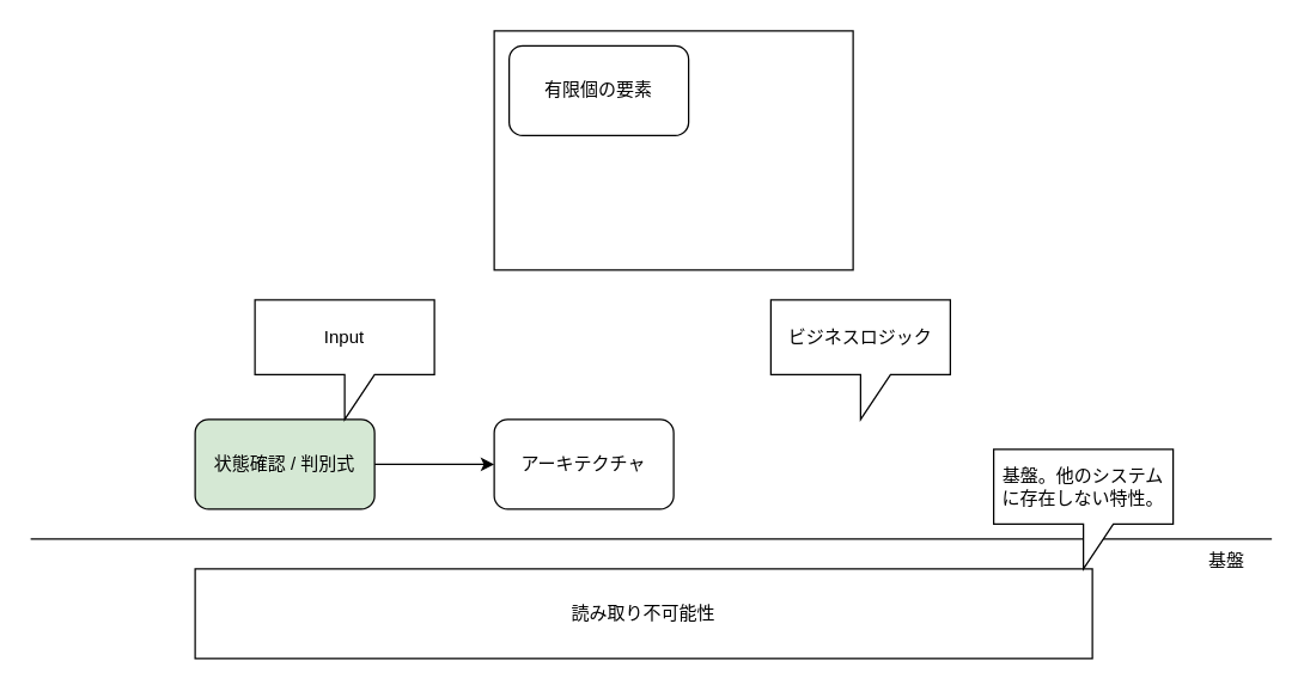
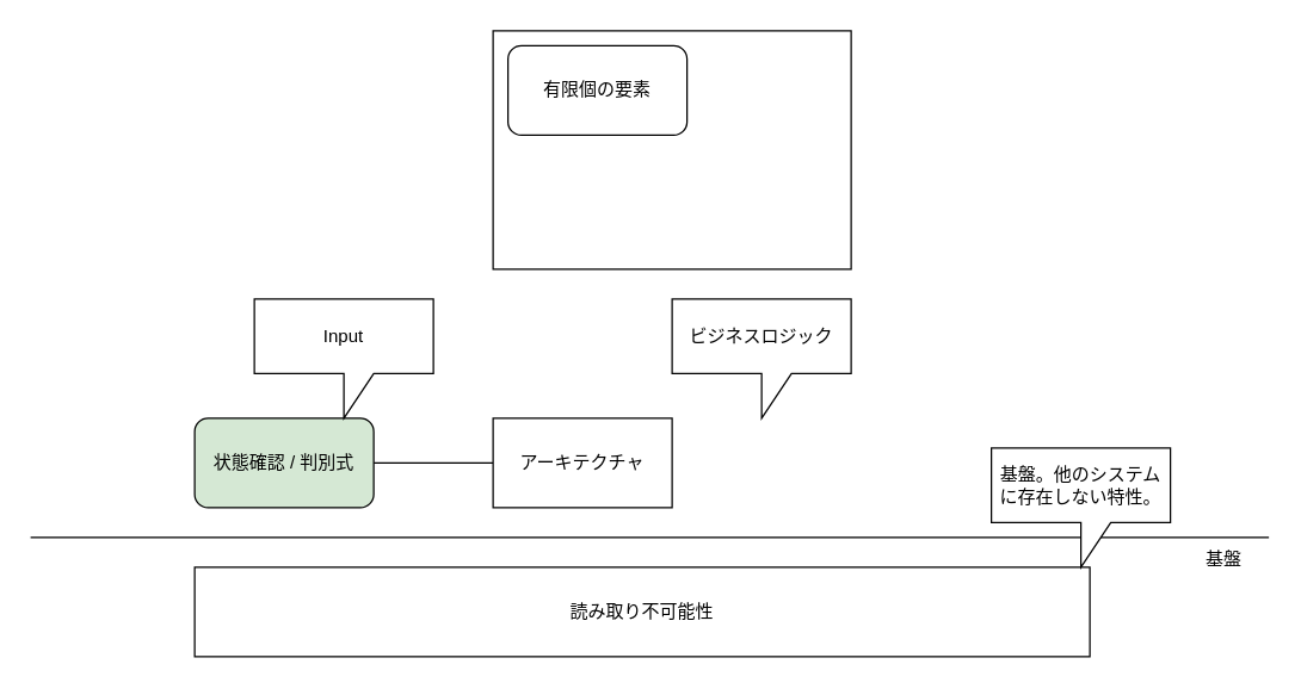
- <mxCell id="11" value="ビジネスロジック" style="shape=callout;whiteSpace=wrap;html=1;perimeter=calloutPerimeter;" vertex="1" parent="1"><mxGeometry x="515" y="200" width="120" height="80" as="geometry" /></mxCell>
+ <mxCell id="11" value="ビジネスロジック" style="shape=callout;whiteSpace=wrap;html=1;perimeter=calloutPerimeter;" vertex="1" parent="1"><mxGeometry x="450" y="200" width="120" height="80" as="geometry" /></mxCell>
- <mxCell id="5" style="edgeStyle=orthogonalEdgeStyle;rounded=0;orthogonalLoop=1;jettySize=auto;html=1;exitX=1;exitY=0.5;exitDx=0;exitDy=0;entryX=0;entryY=0.5;entryDx=0;entryDy=0;" edge="1" parent="1" source="6" target="7"><mxGeometry relative="1" as="geometry" /></mxCell>
+ <mxCell id="5" style="edgeStyle=orthogonalEdgeStyle;rounded=0;orthogonalLoop=1;jettySize=auto;html=1;exitX=1;exitY=0.5;exitDx=0;exitDy=0;entryX=0;entryY=0.5;entryDx=0;entryDy=0;endArrow=none;" edge="1" parent="1" source="6" target="7"><mxGeometry relative="1" as="geometry" /></mxCell>
- <mxCell id="7" value="アーキテクチャ" style="rounded=1;whiteSpace=wrap;html=1;" vertex="1" parent="1"><mxGeometry x="330" y="280" width="120" height="60" as="geometry" /></mxCell>
+ <mxCell id="7" value="アーキテクチャ" style="whiteSpace=wrap;html=1;rounded=0;" vertex="1" parent="1"><mxGeometry x="330" y="280" width="120" height="60" as="geometry" /></mxCell>
